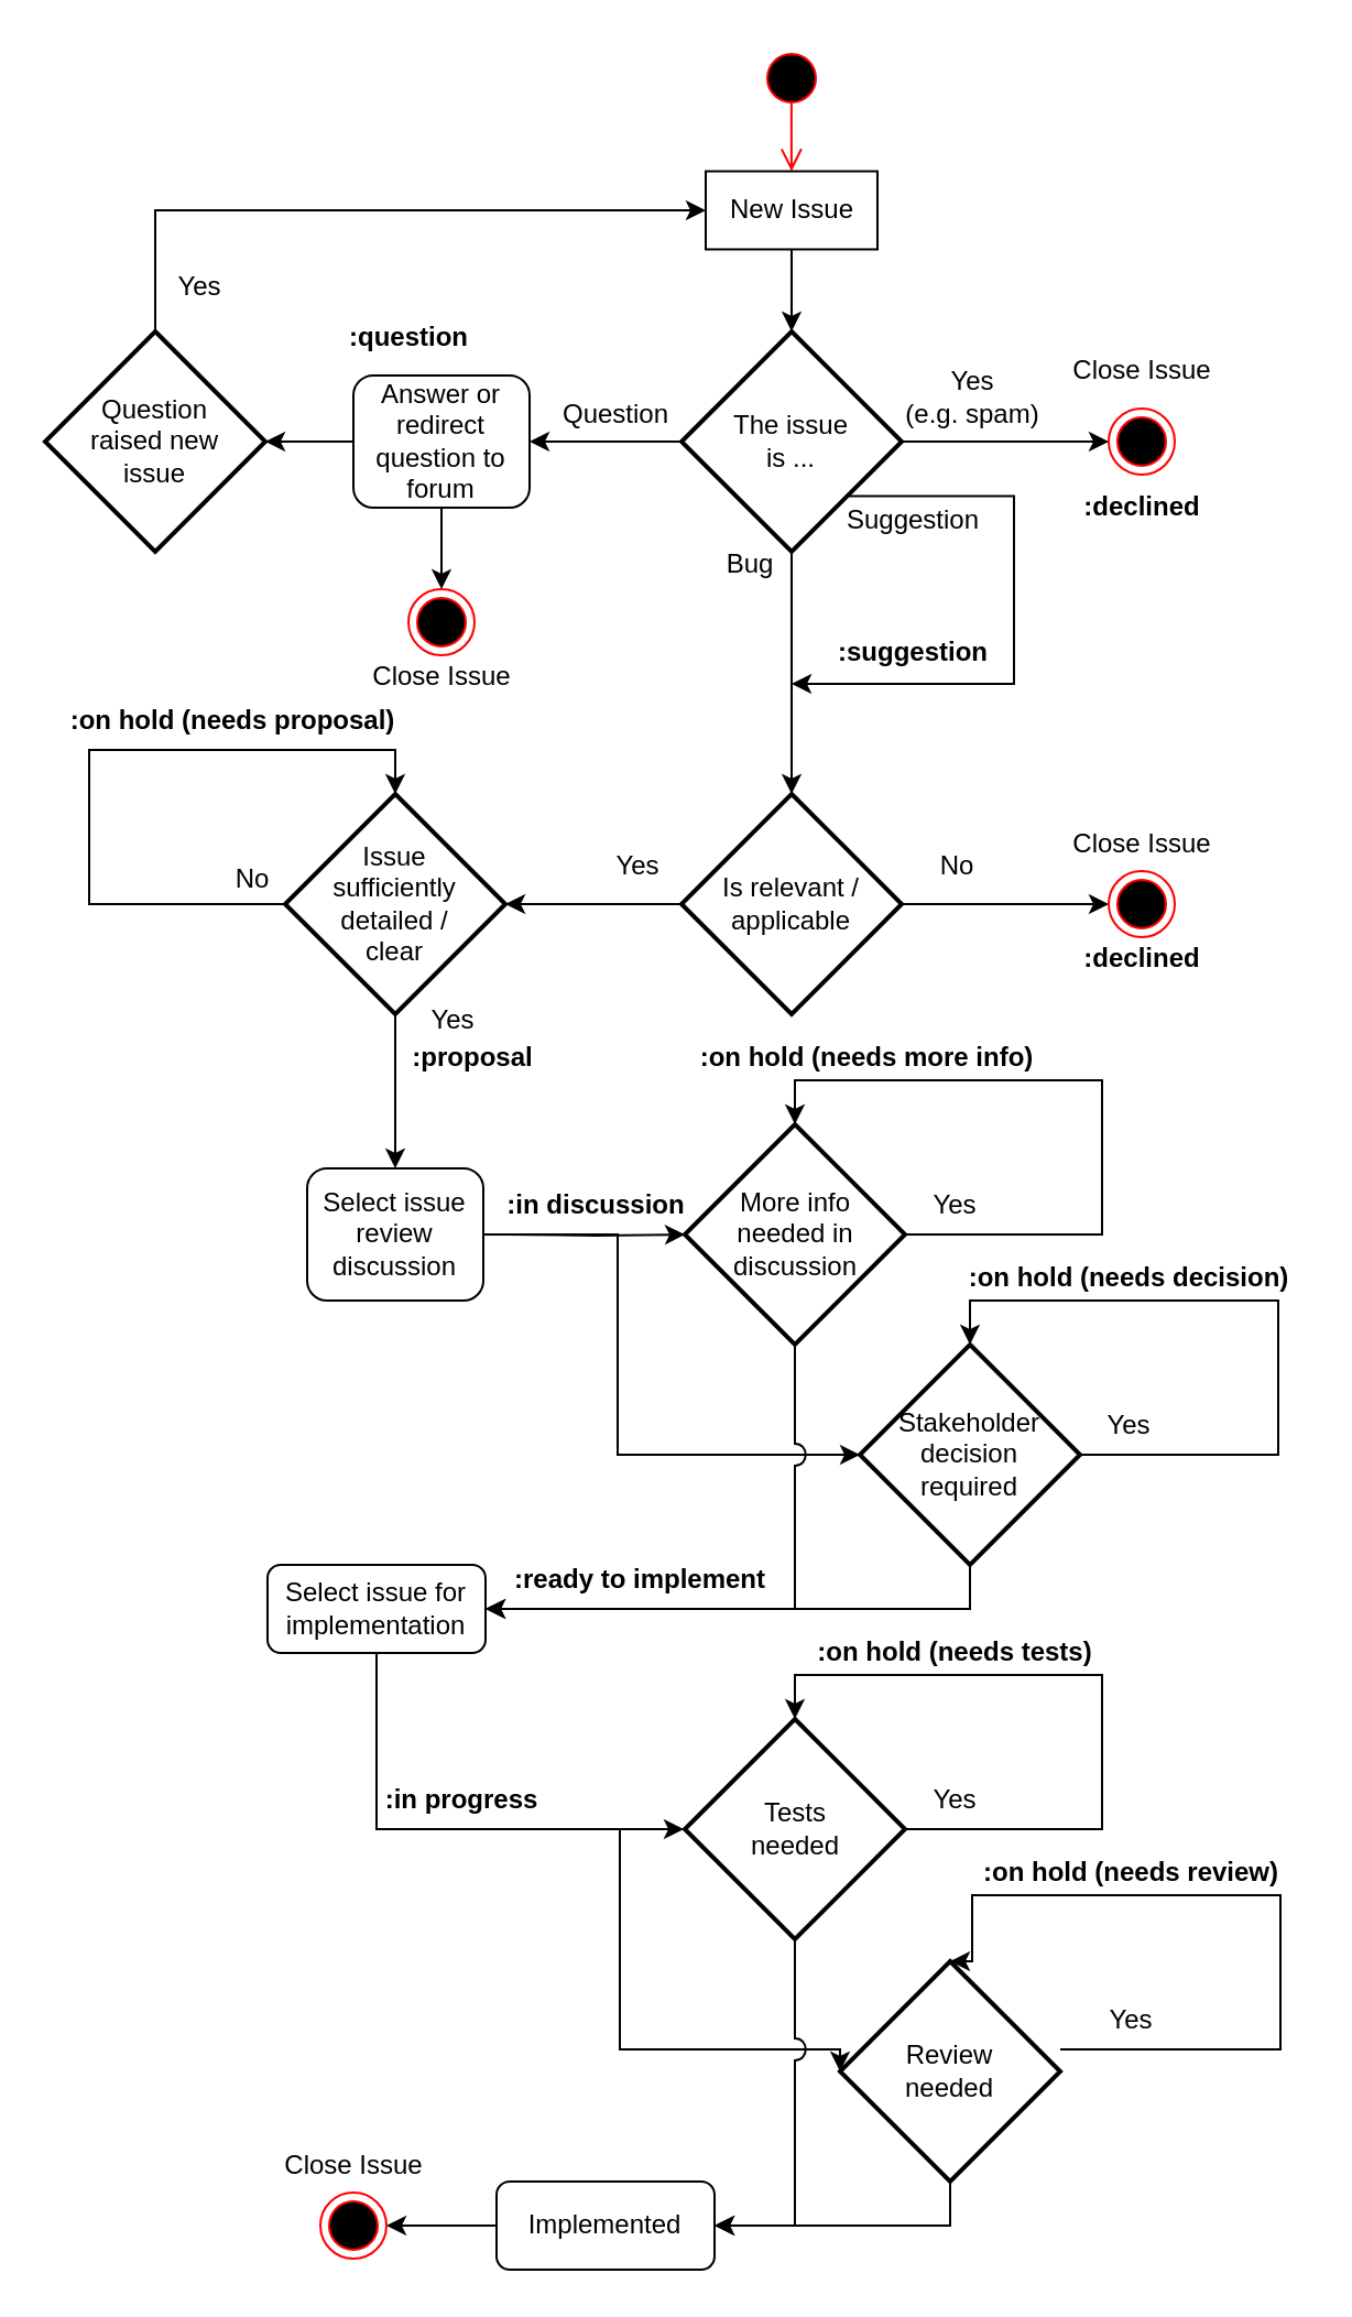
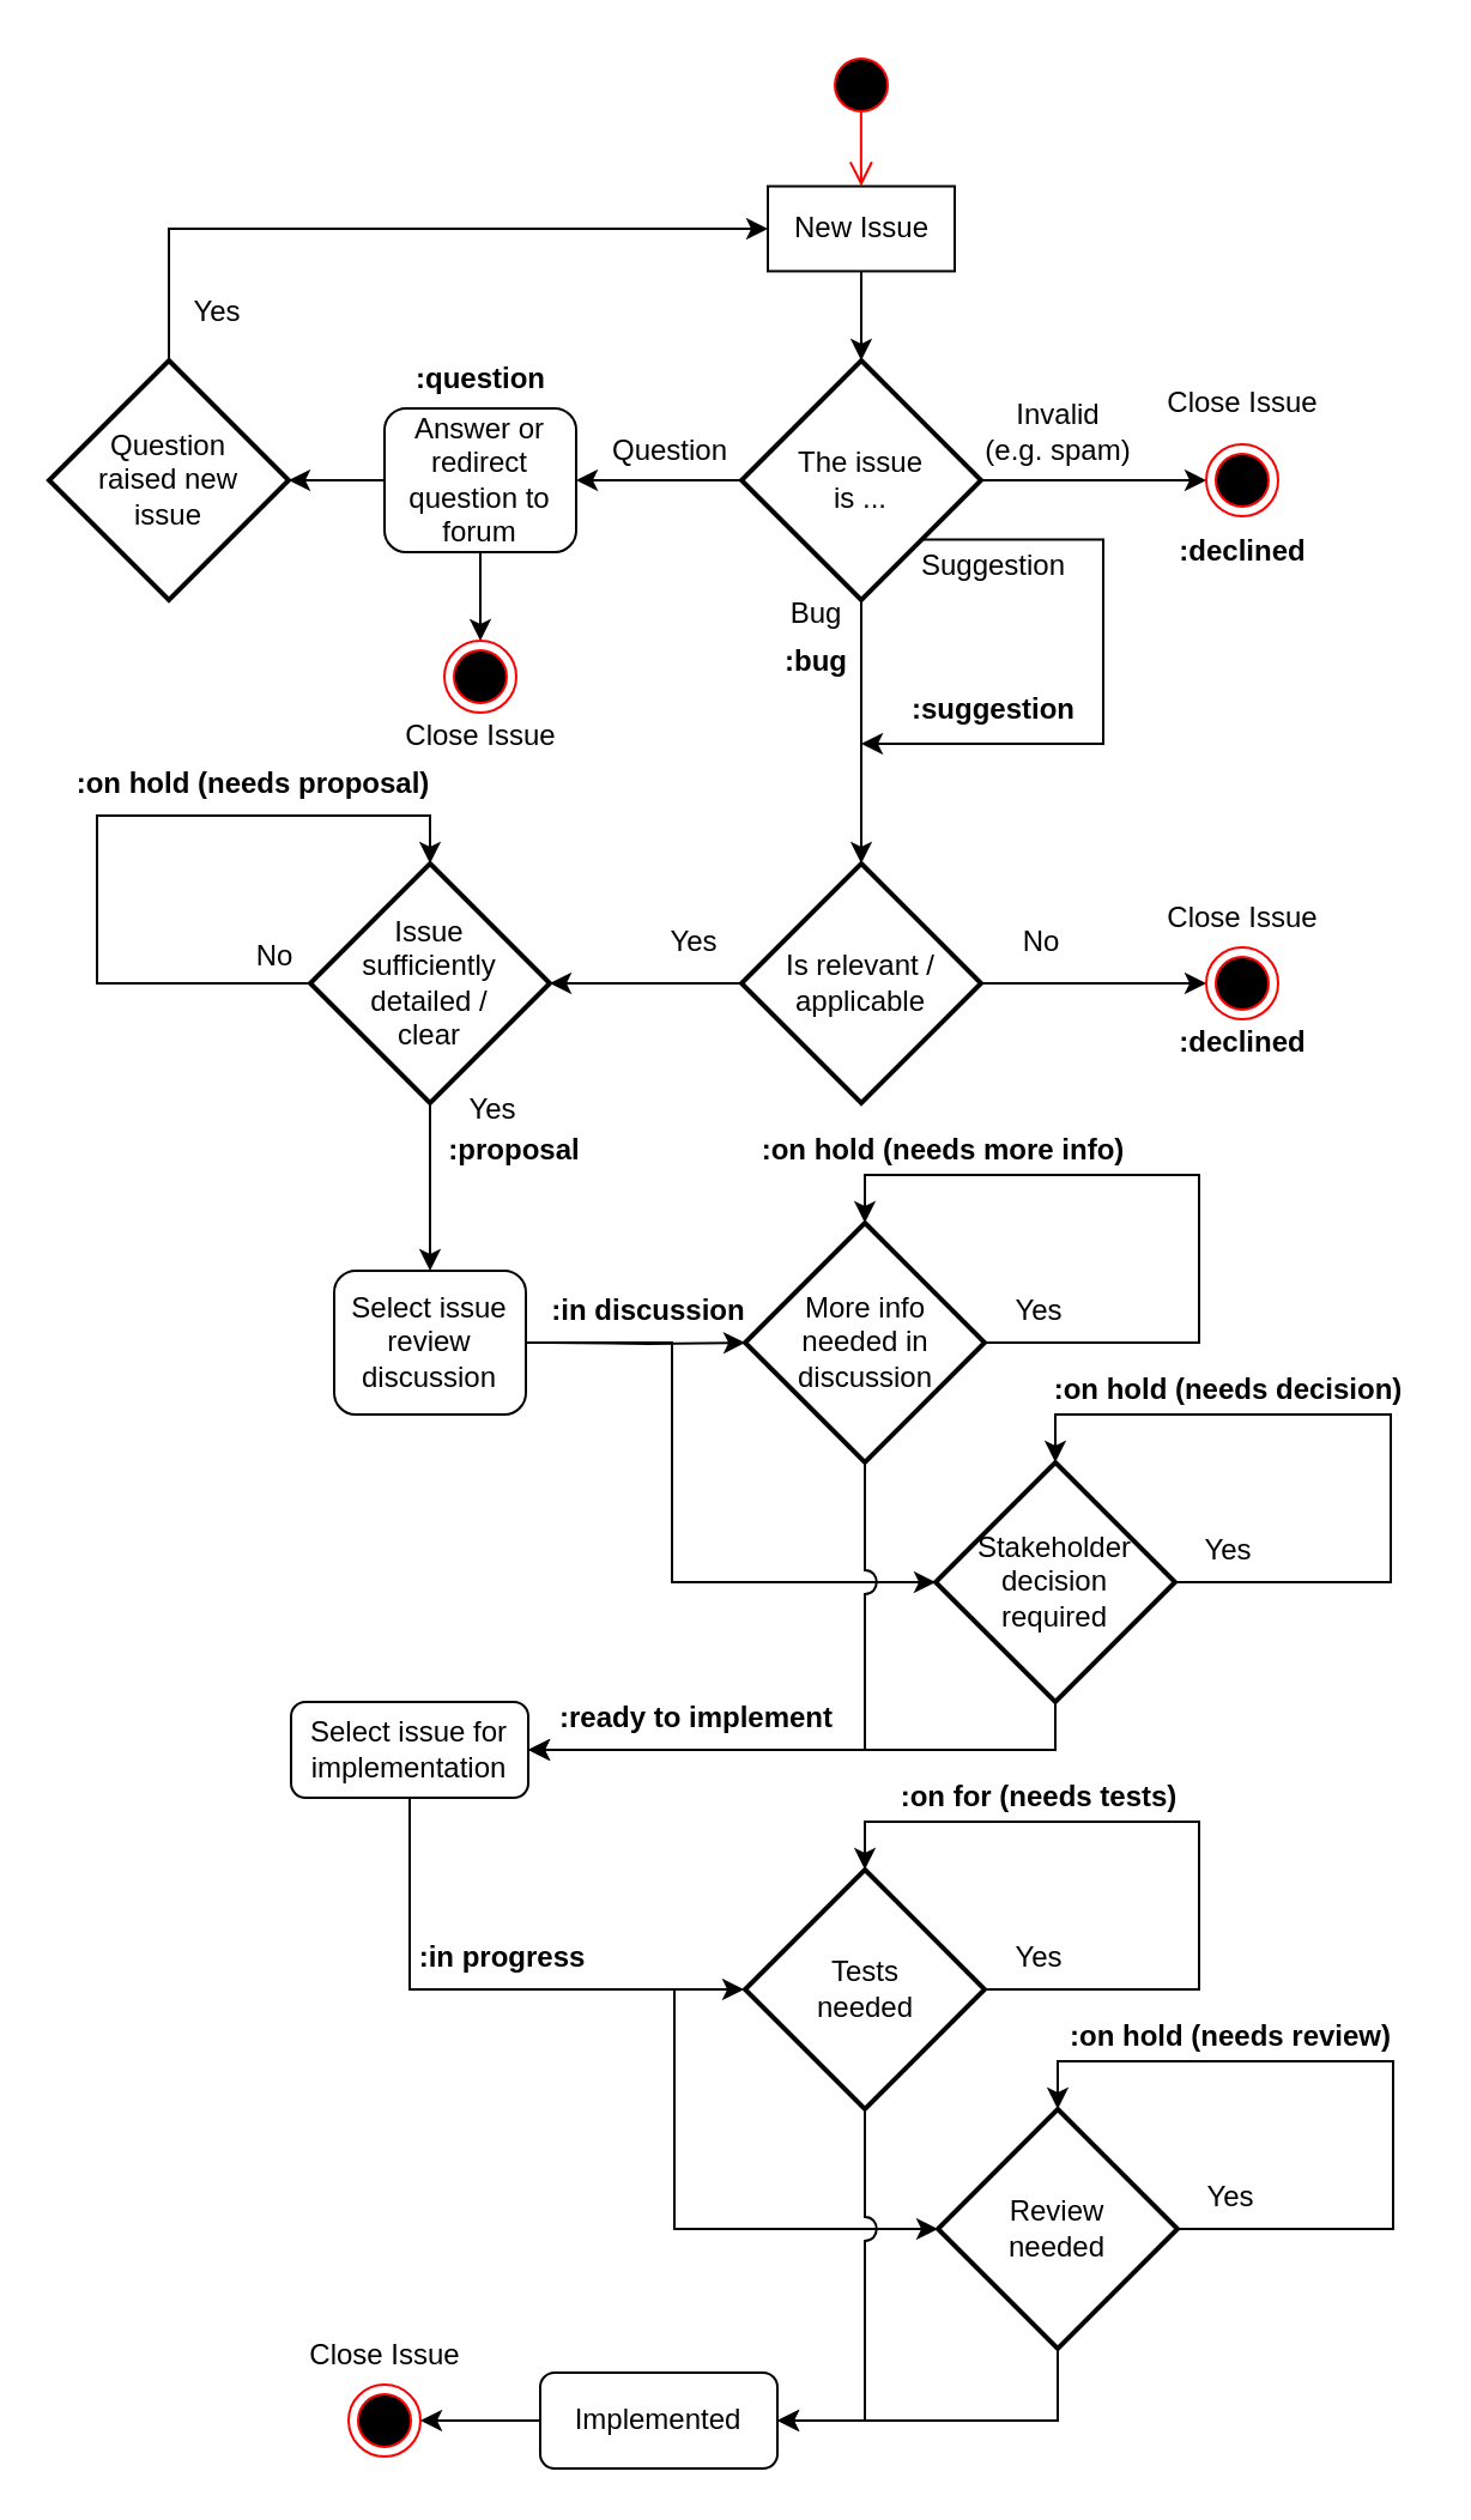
- <mxCell id="27" value="&lt;b style=&quot;font-style: normal&quot;&gt;:question&lt;/b&gt;" style="text;html=1;align=center;verticalAlign=middle;resizable=0;points=[];autosize=1;fontStyle=2" vertex="1" parent="1"><mxGeometry x="150" y="143" width="70" height="20" as="geometry" /></mxCell>
+ <mxCell id="27" value="&lt;b style=&quot;font-style: normal&quot;&gt;:question&lt;/b&gt;" style="text;html=1;align=center;verticalAlign=middle;resizable=0;points=[];autosize=1;fontStyle=2" vertex="1" parent="1"><mxGeometry x="165" y="148" width="70" height="20" as="geometry" /></mxCell>
- <mxCell id="11" value="Yes&lt;br&gt;(e.g. spam)" style="text;html=1;align=center;verticalAlign=middle;resizable=0;points=[];autosize=1;" vertex="1" parent="1"><mxGeometry x="401" y="165" width="80" height="30" as="geometry" /></mxCell>
+ <mxCell id="11" value="Invalid&lt;br&gt;(e.g. spam)" style="text;html=1;align=center;verticalAlign=middle;resizable=0;points=[];autosize=1;" vertex="1" parent="1"><mxGeometry x="401" y="165" width="80" height="30" as="geometry" /></mxCell>
+ <mxCell id="28" value="&lt;b style=&quot;font-style: normal&quot;&gt;:bug&lt;/b&gt;" style="text;html=1;align=center;verticalAlign=middle;resizable=0;points=[];autosize=1;fontStyle=2" vertex="1" parent="1"><mxGeometry x="320" y="266" width="40" height="20" as="geometry" /></mxCell>
- <mxCell id="68" value="&lt;b style=&quot;font-style: normal&quot;&gt;:on hold (needs tests)&lt;/b&gt;" style="text;html=1;align=center;verticalAlign=middle;resizable=0;points=[];autosize=1;fontStyle=2" vertex="1" parent="1"><mxGeometry x="362.5" y="740" width="140" height="20" as="geometry" /></mxCell>
+ <mxCell id="68" value="&lt;b style=&quot;font-style: normal&quot;&gt;:on for (needs tests)&lt;/b&gt;" style="text;html=1;align=center;verticalAlign=middle;resizable=0;points=[];autosize=1;fontStyle=2" vertex="1" parent="1"><mxGeometry x="362.5" y="740" width="140" height="20" as="geometry" /></mxCell>
- <mxCell id="72" value="Review&lt;br&gt;needed" style="strokeWidth=2;html=1;shape=mxgraph.flowchart.decision;whiteSpace=wrap;" vertex="1" parent="1"><mxGeometry x="381" y="890" width="100" height="100" as="geometry" /></mxCell>
+ <mxCell id="72" value="Review&lt;br&gt;needed" style="strokeWidth=2;html=1;shape=mxgraph.flowchart.decision;whiteSpace=wrap;" vertex="1" parent="1"><mxGeometry x="391" y="880" width="100" height="100" as="geometry" /></mxCell>
